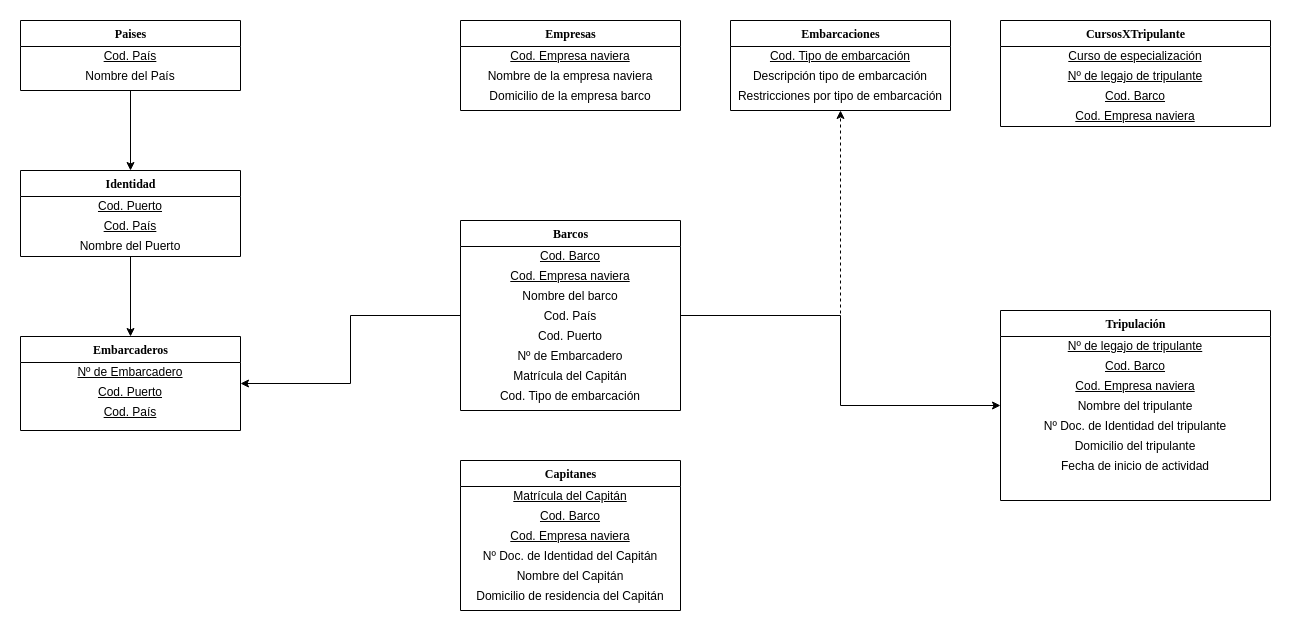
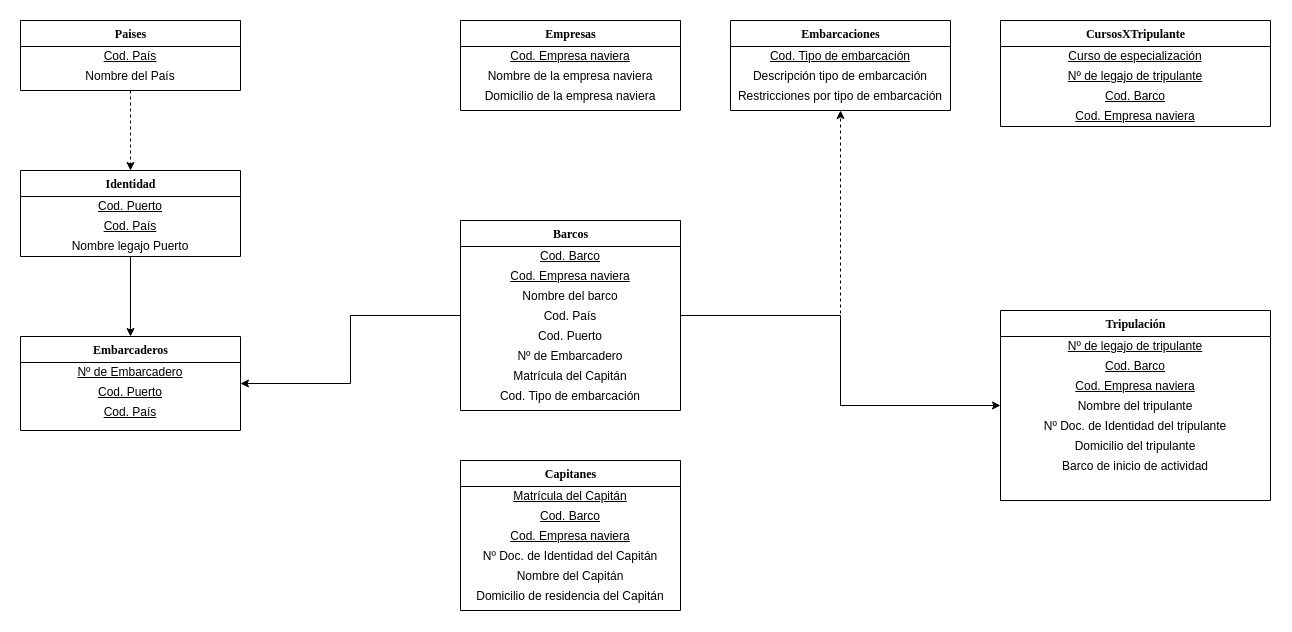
- <mxCell id="25" value="Domicilio de la empresa barco" style="text;html=1;strokeColor=none;fillColor=none;align=center;verticalAlign=middle;whiteSpace=wrap;rounded=0;" parent="22" vertex="1"><mxGeometry y="66" width="220" height="20" as="geometry" /></mxCell>
+ <mxCell id="25" value="Domicilio de la empresa naviera" style="text;html=1;strokeColor=none;fillColor=none;align=center;verticalAlign=middle;whiteSpace=wrap;rounded=0;" parent="22" vertex="1"><mxGeometry y="66" width="220" height="20" as="geometry" /></mxCell>
- <mxCell id="26" value="" style="edgeStyle=orthogonalEdgeStyle;rounded=0;orthogonalLoop=1;jettySize=auto;html=1;" parent="1" source="27" target="31" edge="1"><mxGeometry relative="1" as="geometry" /></mxCell>
+ <mxCell id="26" value="" style="edgeStyle=orthogonalEdgeStyle;rounded=0;orthogonalLoop=1;jettySize=auto;html=1;dashed=1;" parent="1" source="27" target="31" edge="1"><mxGeometry relative="1" as="geometry" /></mxCell>
- <mxCell id="34" value="Nombre del Puerto" style="text;html=1;strokeColor=none;fillColor=none;align=center;verticalAlign=middle;whiteSpace=wrap;rounded=0;" parent="31" vertex="1"><mxGeometry y="66" width="220" height="20" as="geometry" /></mxCell>
+ <mxCell id="34" value="Nombre legajo Puerto" style="text;html=1;strokeColor=none;fillColor=none;align=center;verticalAlign=middle;whiteSpace=wrap;rounded=0;" parent="31" vertex="1"><mxGeometry y="66" width="220" height="20" as="geometry" /></mxCell>
- <mxCell id="21" value="Fecha de inicio de actividad" style="text;html=1;strokeColor=none;fillColor=none;align=center;verticalAlign=middle;whiteSpace=wrap;rounded=0;" parent="14" vertex="1"><mxGeometry y="146" width="270" height="20" as="geometry" /></mxCell>
+ <mxCell id="21" value="Barco de inicio de actividad" style="text;html=1;strokeColor=none;fillColor=none;align=center;verticalAlign=middle;whiteSpace=wrap;rounded=0;" parent="14" vertex="1"><mxGeometry y="146" width="270" height="20" as="geometry" /></mxCell>
